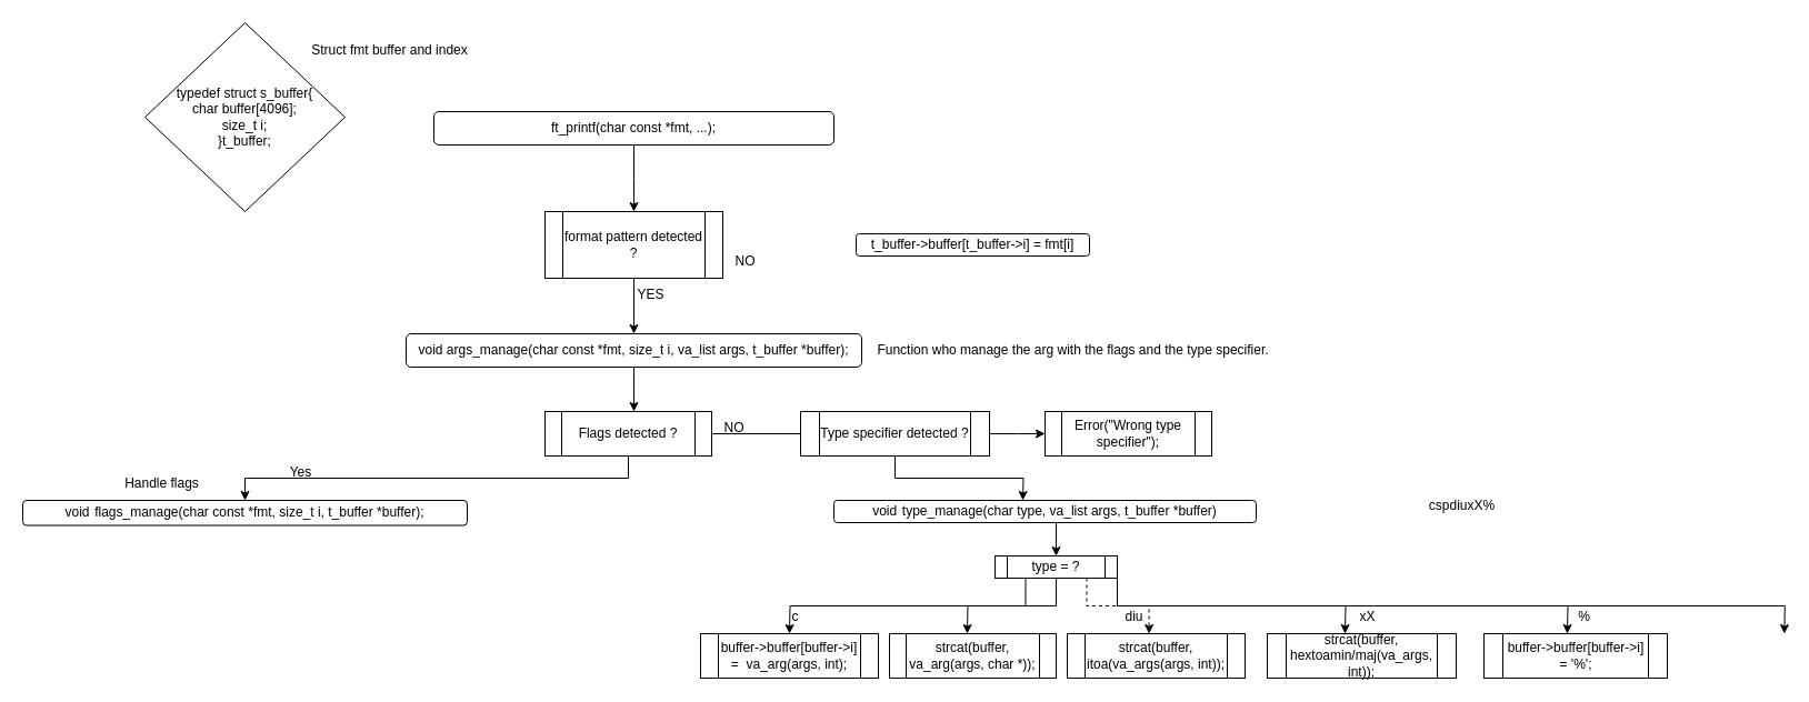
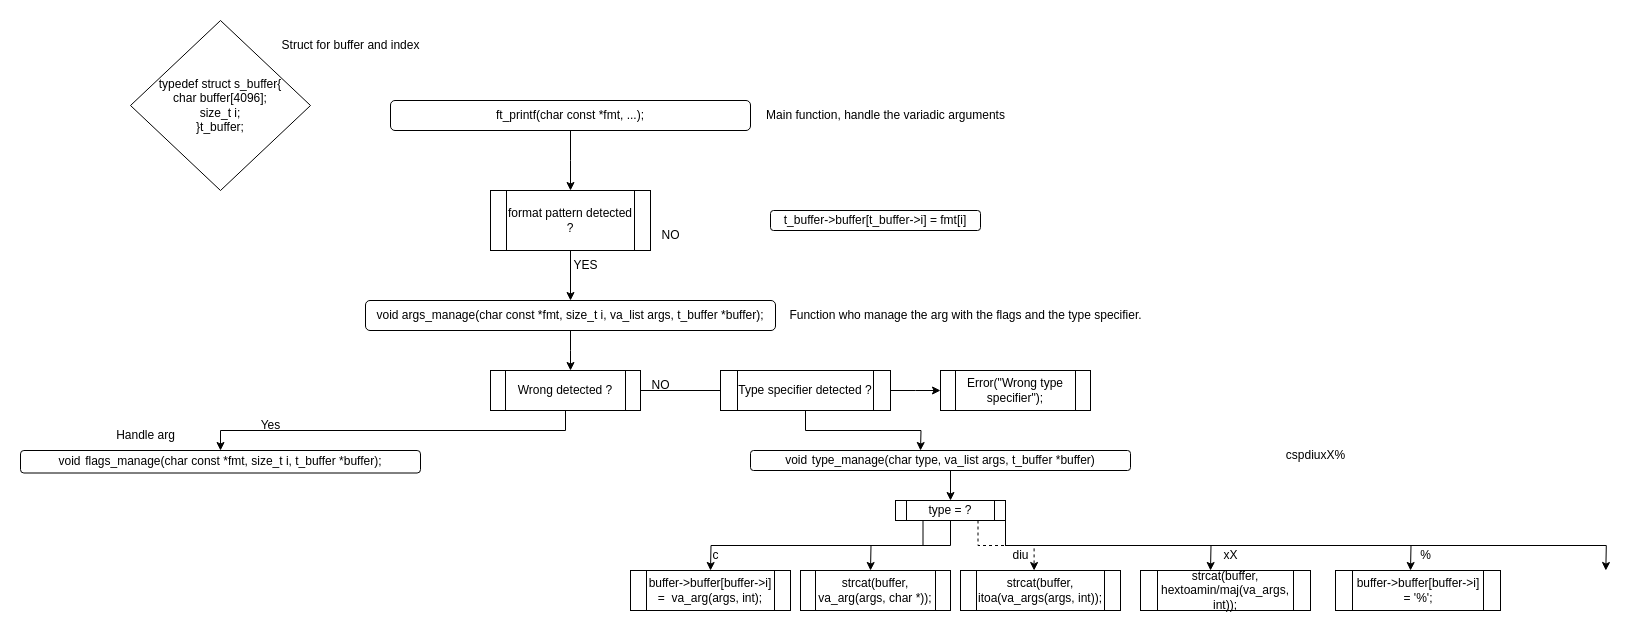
- <mxCell id="6" value="Struct fmt buffer and index" style="text;html=1;align=center;verticalAlign=middle;resizable=0;points=[];autosize=1;strokeColor=none;fillColor=none;" vertex="1" parent="1"><mxGeometry x="270" y="30" width="160" height="30" as="geometry" /></mxCell>
+ <mxCell id="6" value="Struct for buffer and index" style="text;html=1;align=center;verticalAlign=middle;resizable=0;points=[];autosize=1;strokeColor=none;fillColor=none;" vertex="1" parent="1"><mxGeometry x="270" y="30" width="160" height="30" as="geometry" /></mxCell>
+ <mxCell id="4" value="&lt;div&gt;Main function, handle the variadic arguments&lt;/div&gt;" style="text;html=1;align=center;verticalAlign=middle;resizable=0;points=[];autosize=1;strokeColor=none;fillColor=none;" vertex="1" parent="1"><mxGeometry x="755" y="100" width="260" height="30" as="geometry" /></mxCell>
- <mxCell id="17" value="Flags detected ?" style="shape=process;whiteSpace=wrap;html=1;backgroundOutline=1;" vertex="1" parent="1"><mxGeometry x="490" y="370" width="150" height="40" as="geometry" /></mxCell>
+ <mxCell id="17" value="Wrong detected ?" style="shape=process;whiteSpace=wrap;html=1;backgroundOutline=1;" vertex="1" parent="1"><mxGeometry x="490" y="370" width="150" height="40" as="geometry" /></mxCell>
- <mxCell id="23" value="&lt;div&gt;Handle flags&lt;/div&gt;" style="text;html=1;align=center;verticalAlign=middle;resizable=0;points=[];autosize=1;strokeColor=none;fillColor=none;" vertex="1" parent="1"><mxGeometry x="100" y="420" width="90" height="30" as="geometry" /></mxCell>
+ <mxCell id="23" value="&lt;div&gt;Handle arg&lt;/div&gt;" style="text;html=1;align=center;verticalAlign=middle;resizable=0;points=[];autosize=1;strokeColor=none;fillColor=none;" vertex="1" parent="1"><mxGeometry x="100" y="420" width="90" height="30" as="geometry" /></mxCell>
